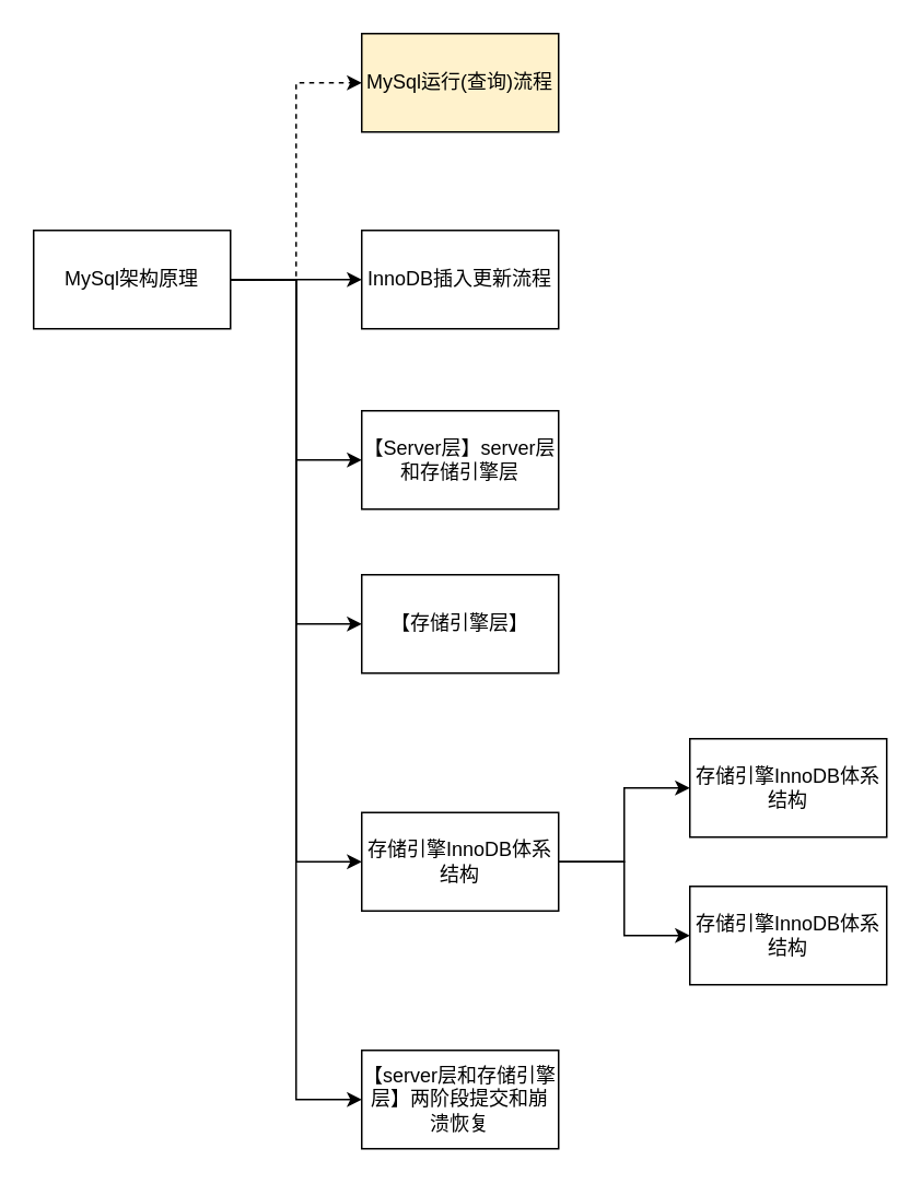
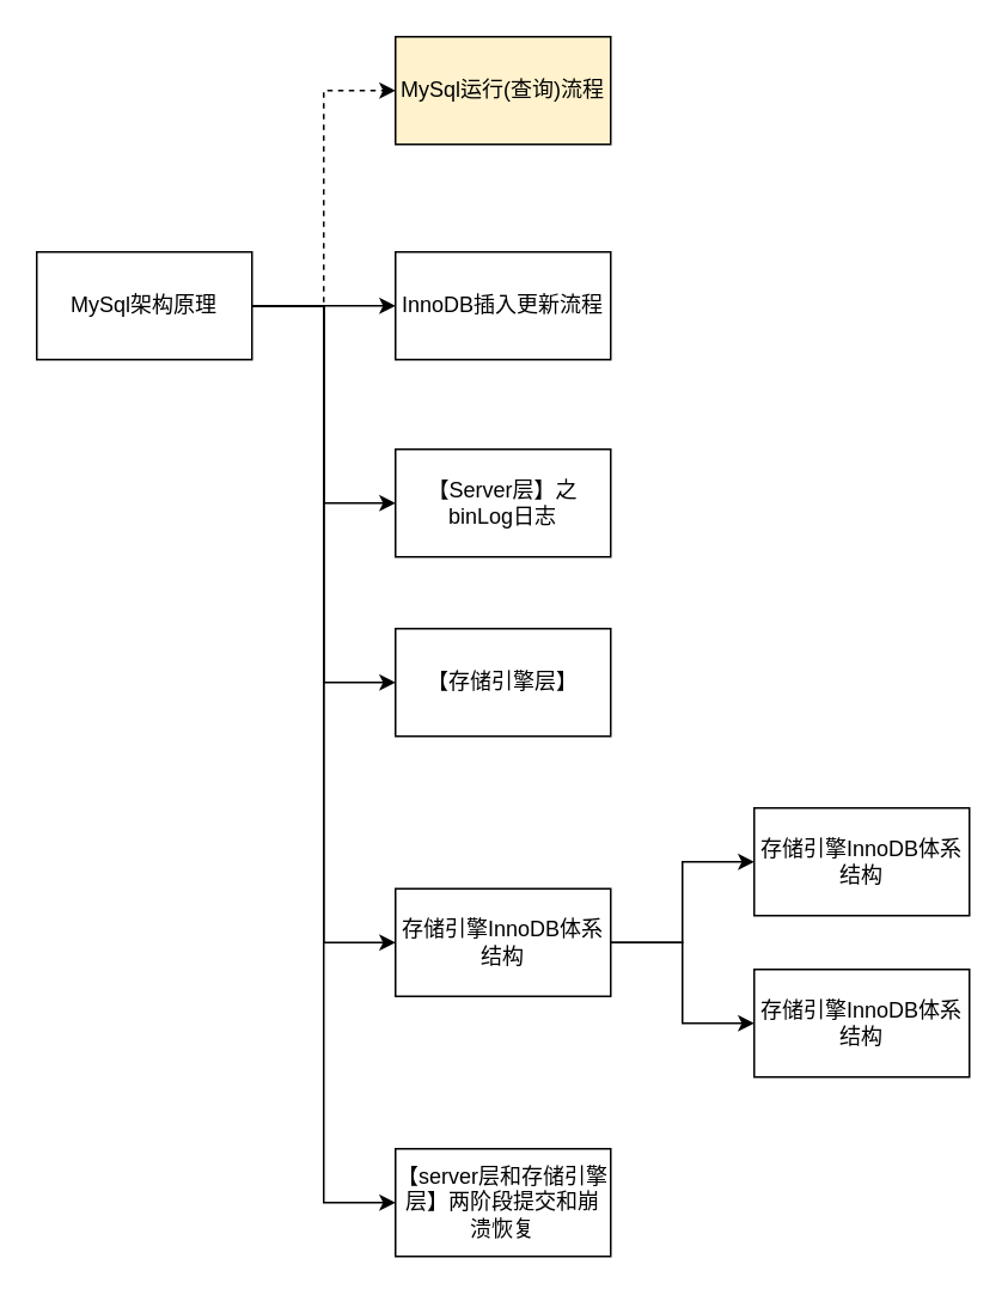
- <mxCell id="11" value="【Server层】server层和存储引擎层" style="rounded=0;whiteSpace=wrap;html=1;" vertex="1" parent="1"><mxGeometry x="220" y="250" width="120" height="60" as="geometry" /></mxCell>
+ <mxCell id="11" value="【Server层】之binLog日志" style="rounded=0;whiteSpace=wrap;html=1;" vertex="1" parent="1"><mxGeometry x="220" y="250" width="120" height="60" as="geometry" /></mxCell>
